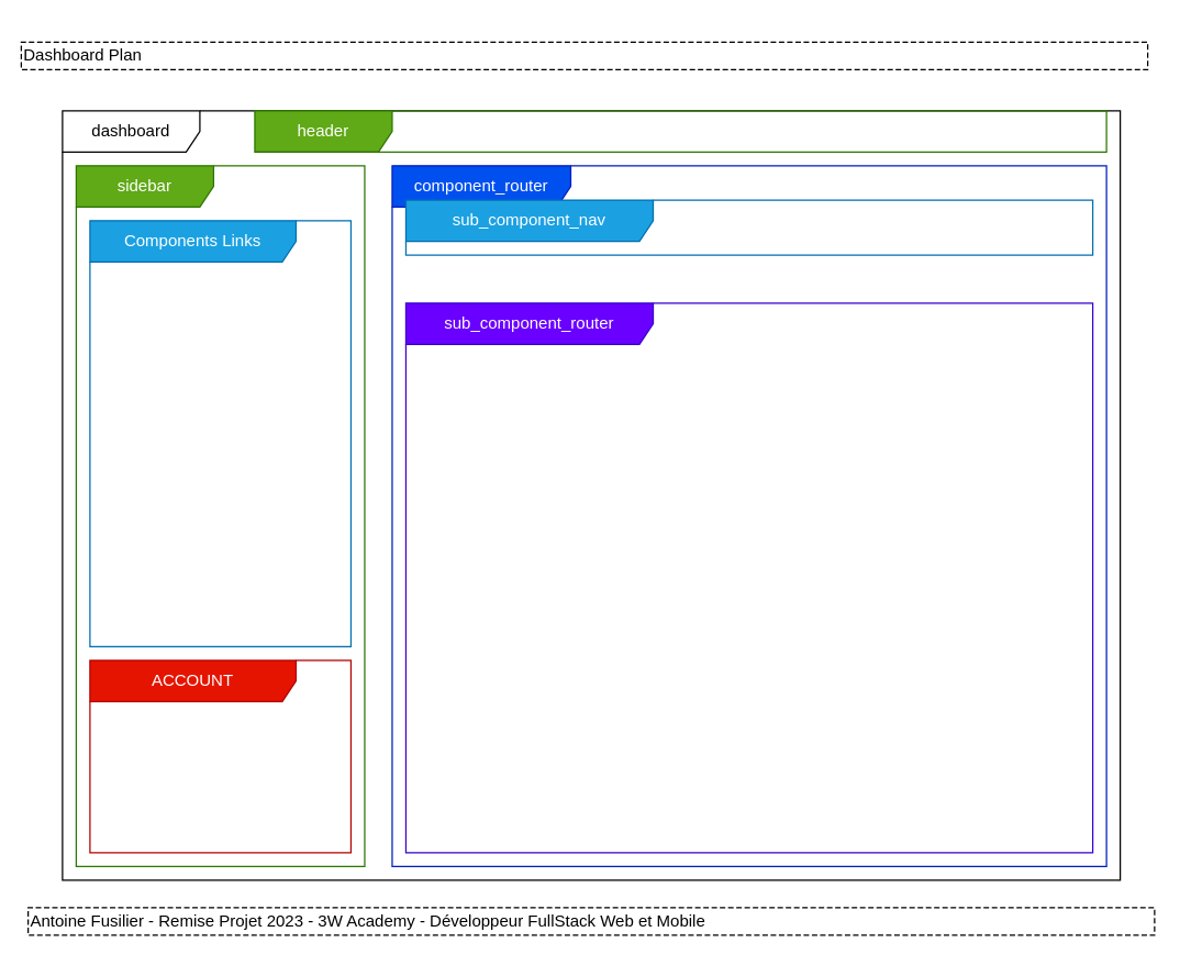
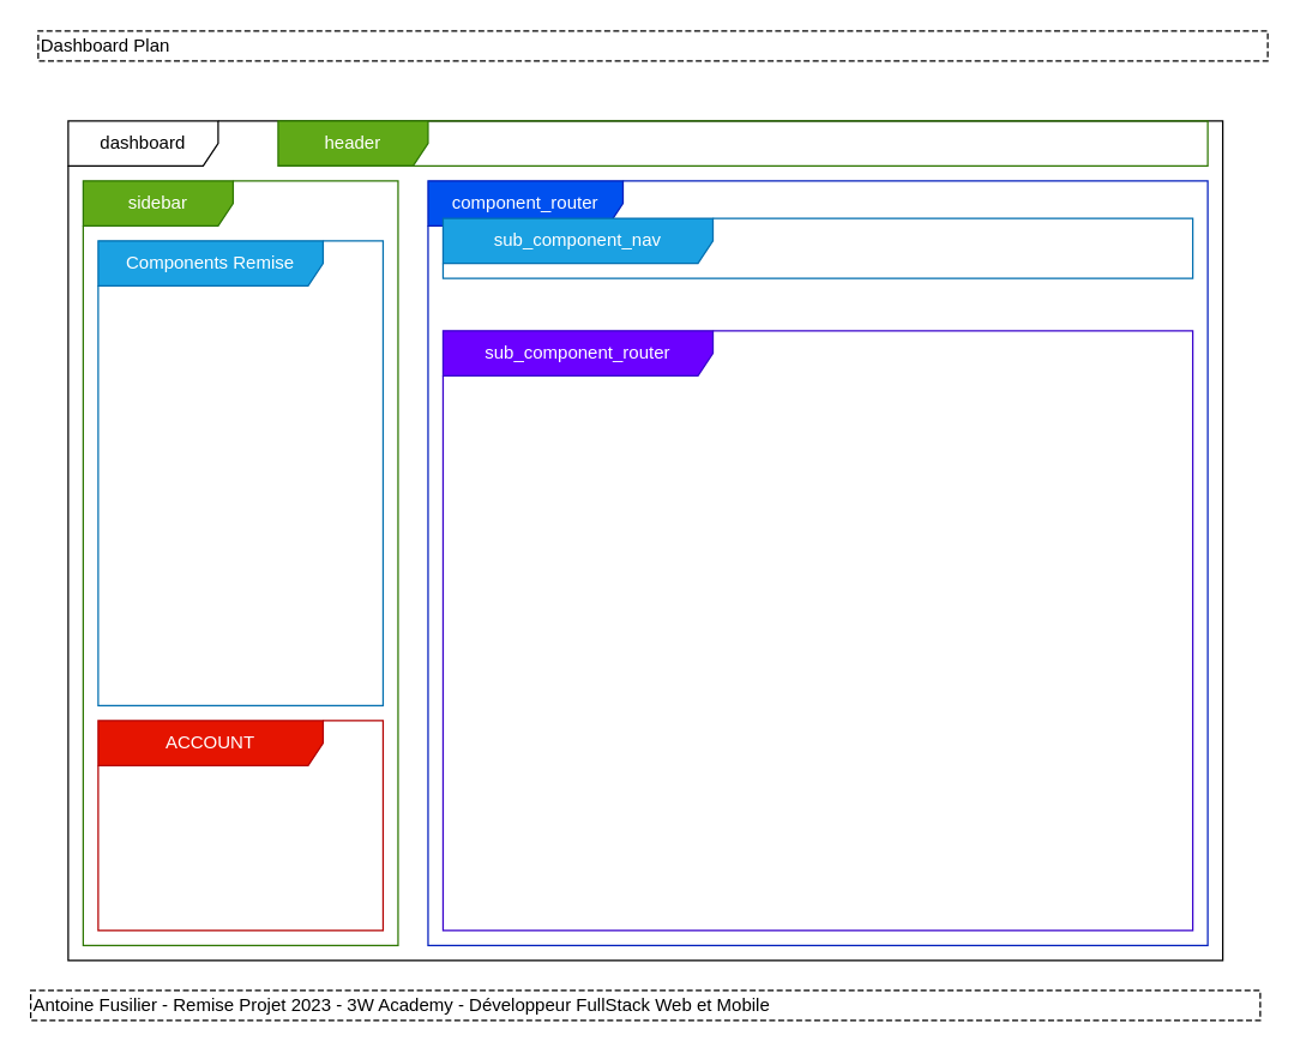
- <mxCell id="10" value="Dashboard Plan" style="shape=partialRectangle;html=1;top=1;align=left;dashed=1;" vertex="1" parent="1"><mxGeometry x="15" y="30" width="820" height="20" as="geometry" /></mxCell>
+ <mxCell id="10" value="Dashboard Plan" style="shape=partialRectangle;html=1;top=1;align=left;dashed=1;" vertex="1" parent="1"><mxGeometry x="25" y="20" width="820" height="20" as="geometry" /></mxCell>
- <mxCell id="8" value="Components Links" style="shape=umlFrame;whiteSpace=wrap;html=1;width=150;height=30;fillColor=#1ba1e2;fontColor=#ffffff;strokeColor=#006EAF;" vertex="1" parent="1"><mxGeometry x="65" y="160" width="190" height="310" as="geometry" /></mxCell>
+ <mxCell id="8" value="Components Remise" style="shape=umlFrame;whiteSpace=wrap;html=1;width=150;height=30;fillColor=#1ba1e2;fontColor=#ffffff;strokeColor=#006EAF;" vertex="1" parent="1"><mxGeometry x="65" y="160" width="190" height="310" as="geometry" /></mxCell>
